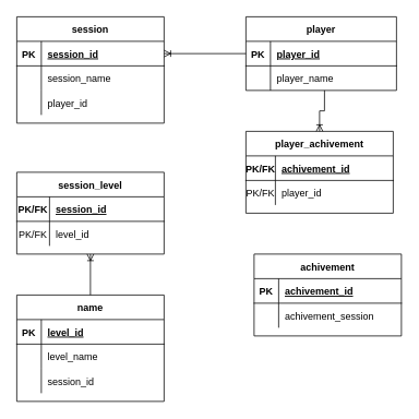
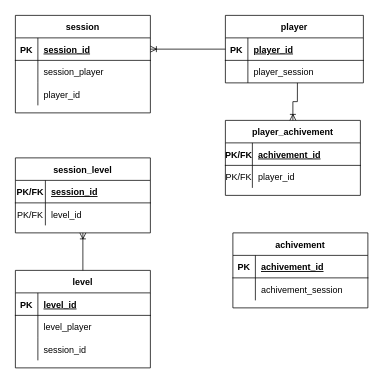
- <mxCell id="16" value="session_name" style="shape=partialRectangle;connectable=0;fillColor=none;top=0;left=0;bottom=0;right=0;align=left;spacingLeft=6;overflow=hidden;" vertex="1" parent="14"><mxGeometry x="30" width="150" height="30" as="geometry"><mxRectangle width="150" height="30" as="alternateBounds" /></mxGeometry></mxCell>
+ <mxCell id="16" value="session_player" style="shape=partialRectangle;connectable=0;fillColor=none;top=0;left=0;bottom=0;right=0;align=left;spacingLeft=6;overflow=hidden;" vertex="1" parent="14"><mxGeometry x="30" width="150" height="30" as="geometry"><mxRectangle width="150" height="30" as="alternateBounds" /></mxGeometry></mxCell>
- <mxCell id="8" value="player_name" style="shape=partialRectangle;connectable=0;fillColor=none;top=0;left=0;bottom=0;right=0;align=left;spacingLeft=6;overflow=hidden;" vertex="1" parent="6"><mxGeometry x="30" width="154" height="30" as="geometry"><mxRectangle width="154" height="30" as="alternateBounds" /></mxGeometry></mxCell>
+ <mxCell id="8" value="player_session" style="shape=partialRectangle;connectable=0;fillColor=none;top=0;left=0;bottom=0;right=0;align=left;spacingLeft=6;overflow=hidden;" vertex="1" parent="6"><mxGeometry x="30" width="154" height="30" as="geometry"><mxRectangle width="154" height="30" as="alternateBounds" /></mxGeometry></mxCell>
- <mxCell id="20" value="name" style="shape=table;startSize=30;container=1;collapsible=1;childLayout=tableLayout;fixedRows=1;rowLines=0;fontStyle=1;align=center;resizeLast=1;" vertex="1" parent="1"><mxGeometry x="20" y="360" width="180" height="130" as="geometry" /></mxCell>
+ <mxCell id="20" value="level" style="shape=table;startSize=30;container=1;collapsible=1;childLayout=tableLayout;fixedRows=1;rowLines=0;fontStyle=1;align=center;resizeLast=1;" vertex="1" parent="1"><mxGeometry x="20" y="360" width="180" height="130" as="geometry" /></mxCell>
- <mxCell id="26" value="level_name" style="shape=partialRectangle;connectable=0;fillColor=none;top=0;left=0;bottom=0;right=0;align=left;spacingLeft=6;overflow=hidden;" vertex="1" parent="24"><mxGeometry x="30" width="150" height="30" as="geometry"><mxRectangle width="150" height="30" as="alternateBounds" /></mxGeometry></mxCell>
+ <mxCell id="26" value="level_player" style="shape=partialRectangle;connectable=0;fillColor=none;top=0;left=0;bottom=0;right=0;align=left;spacingLeft=6;overflow=hidden;" vertex="1" parent="24"><mxGeometry x="30" width="150" height="30" as="geometry"><mxRectangle width="150" height="30" as="alternateBounds" /></mxGeometry></mxCell>
